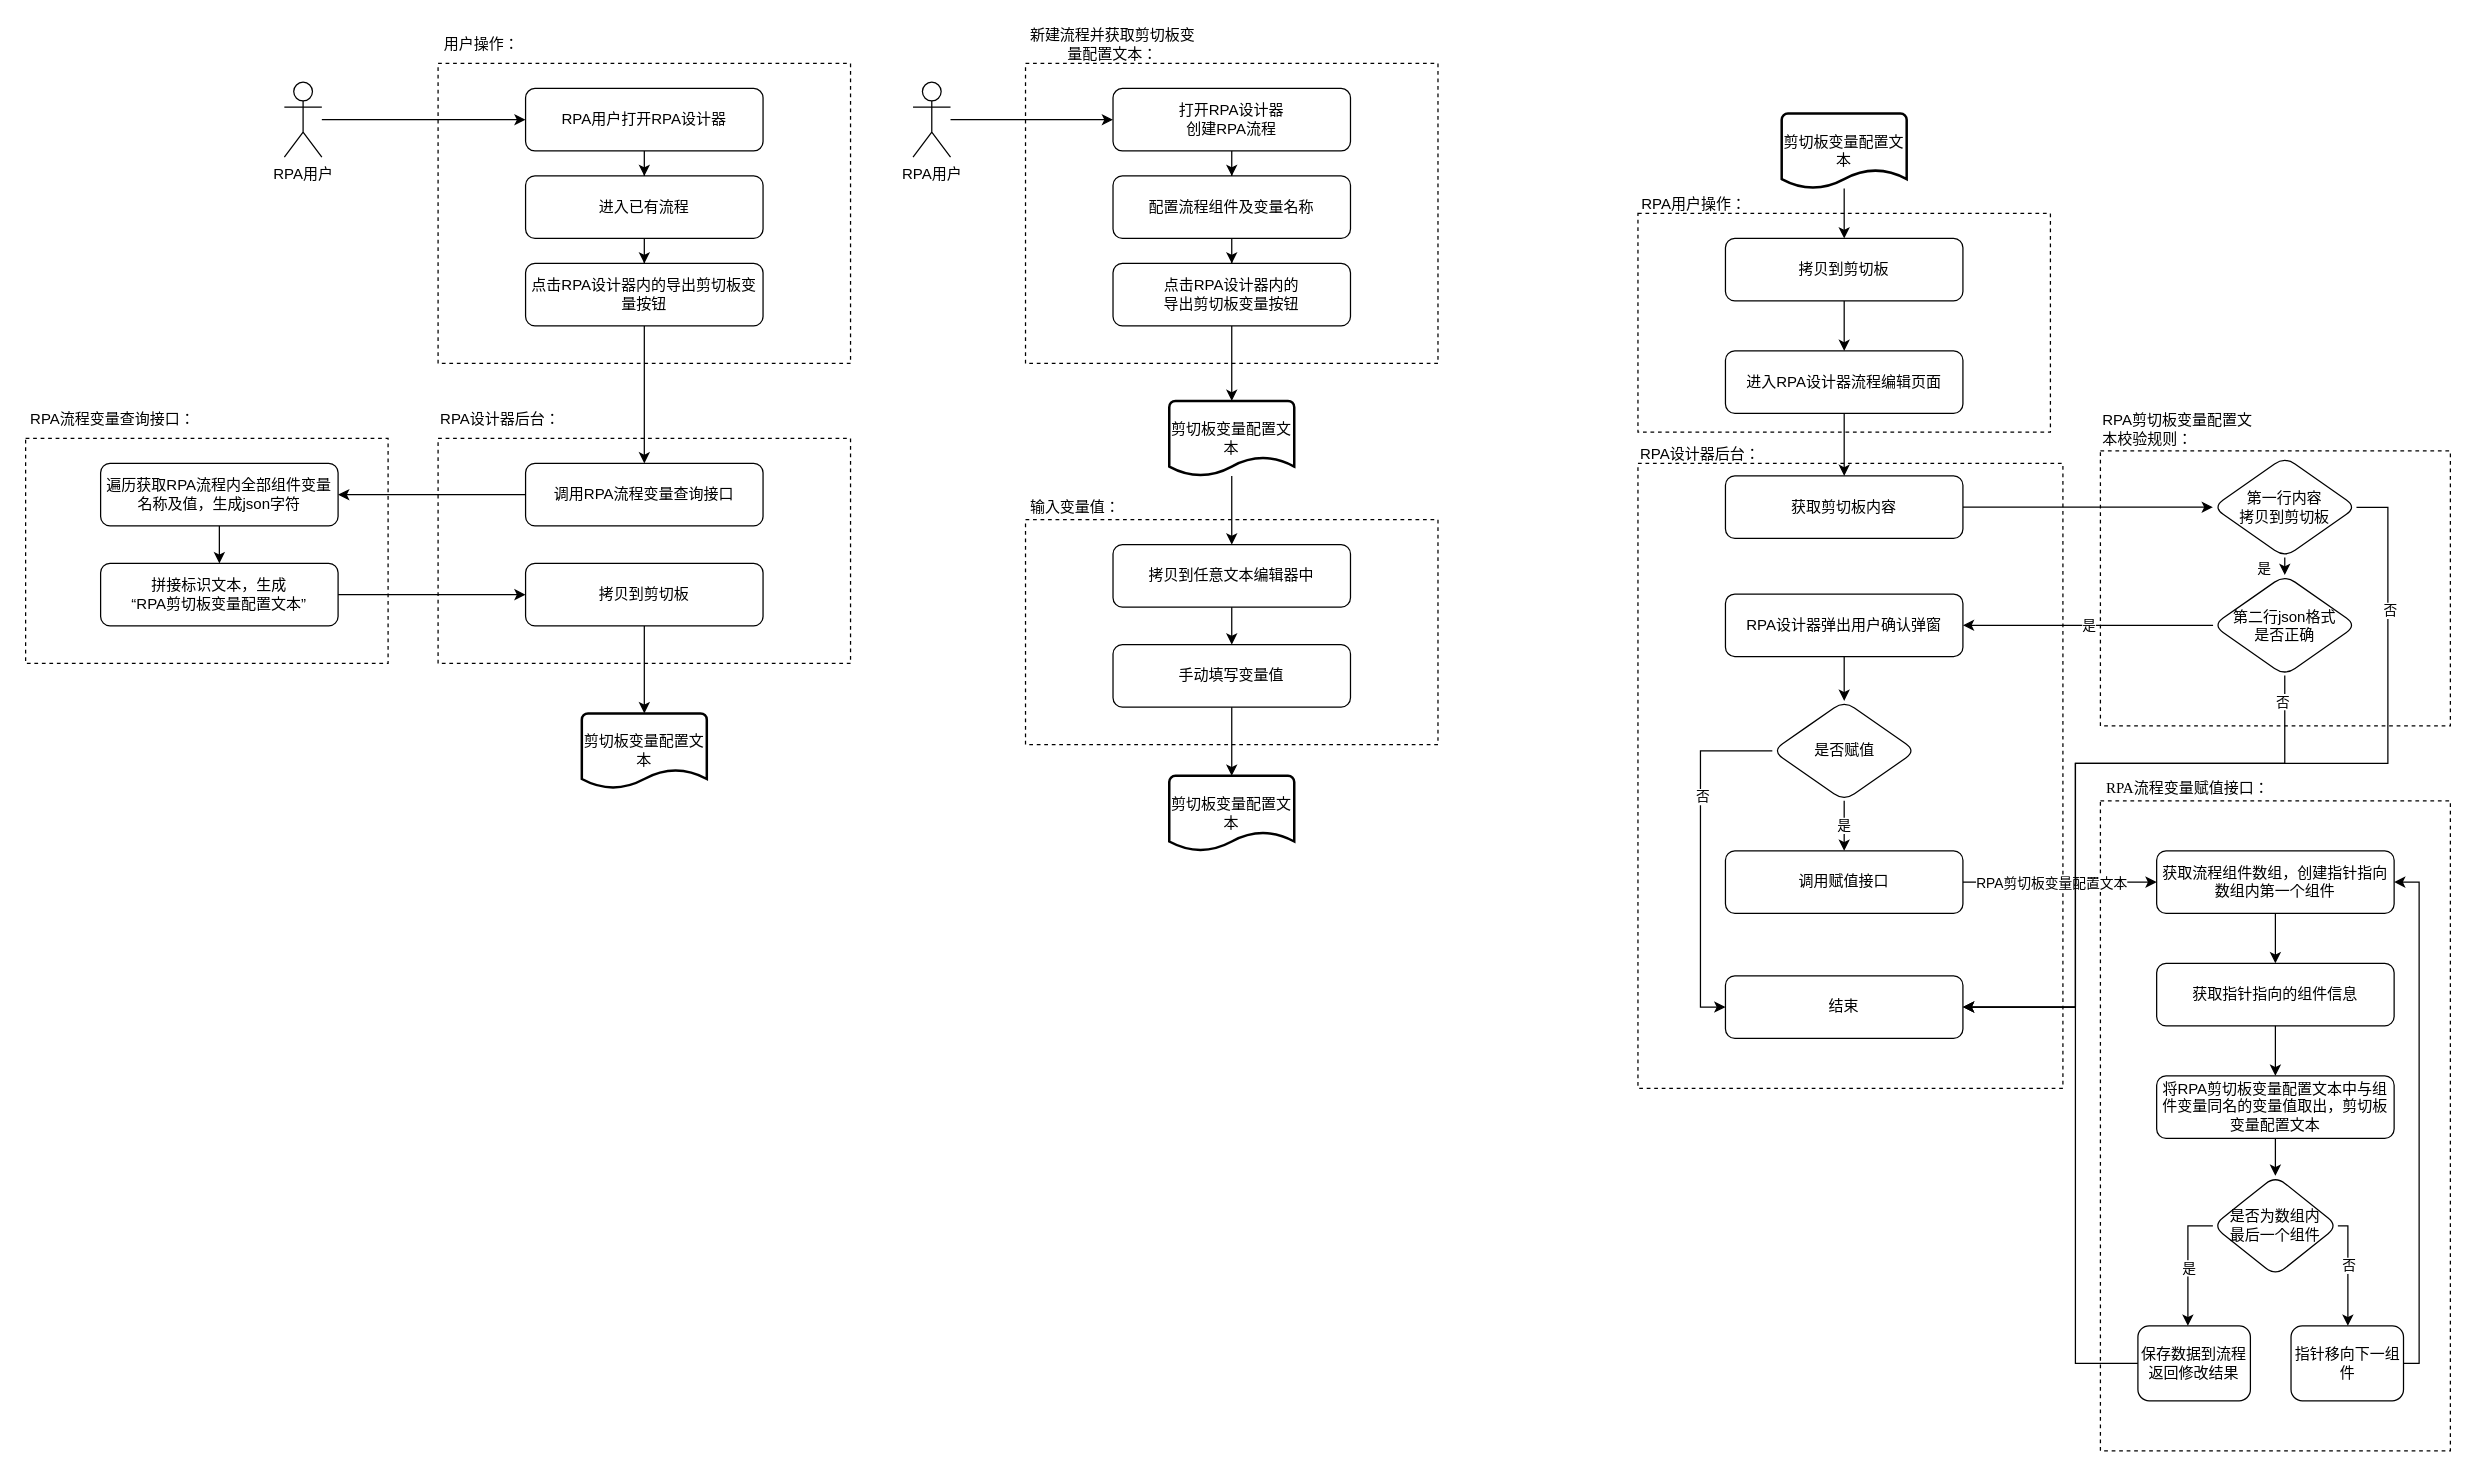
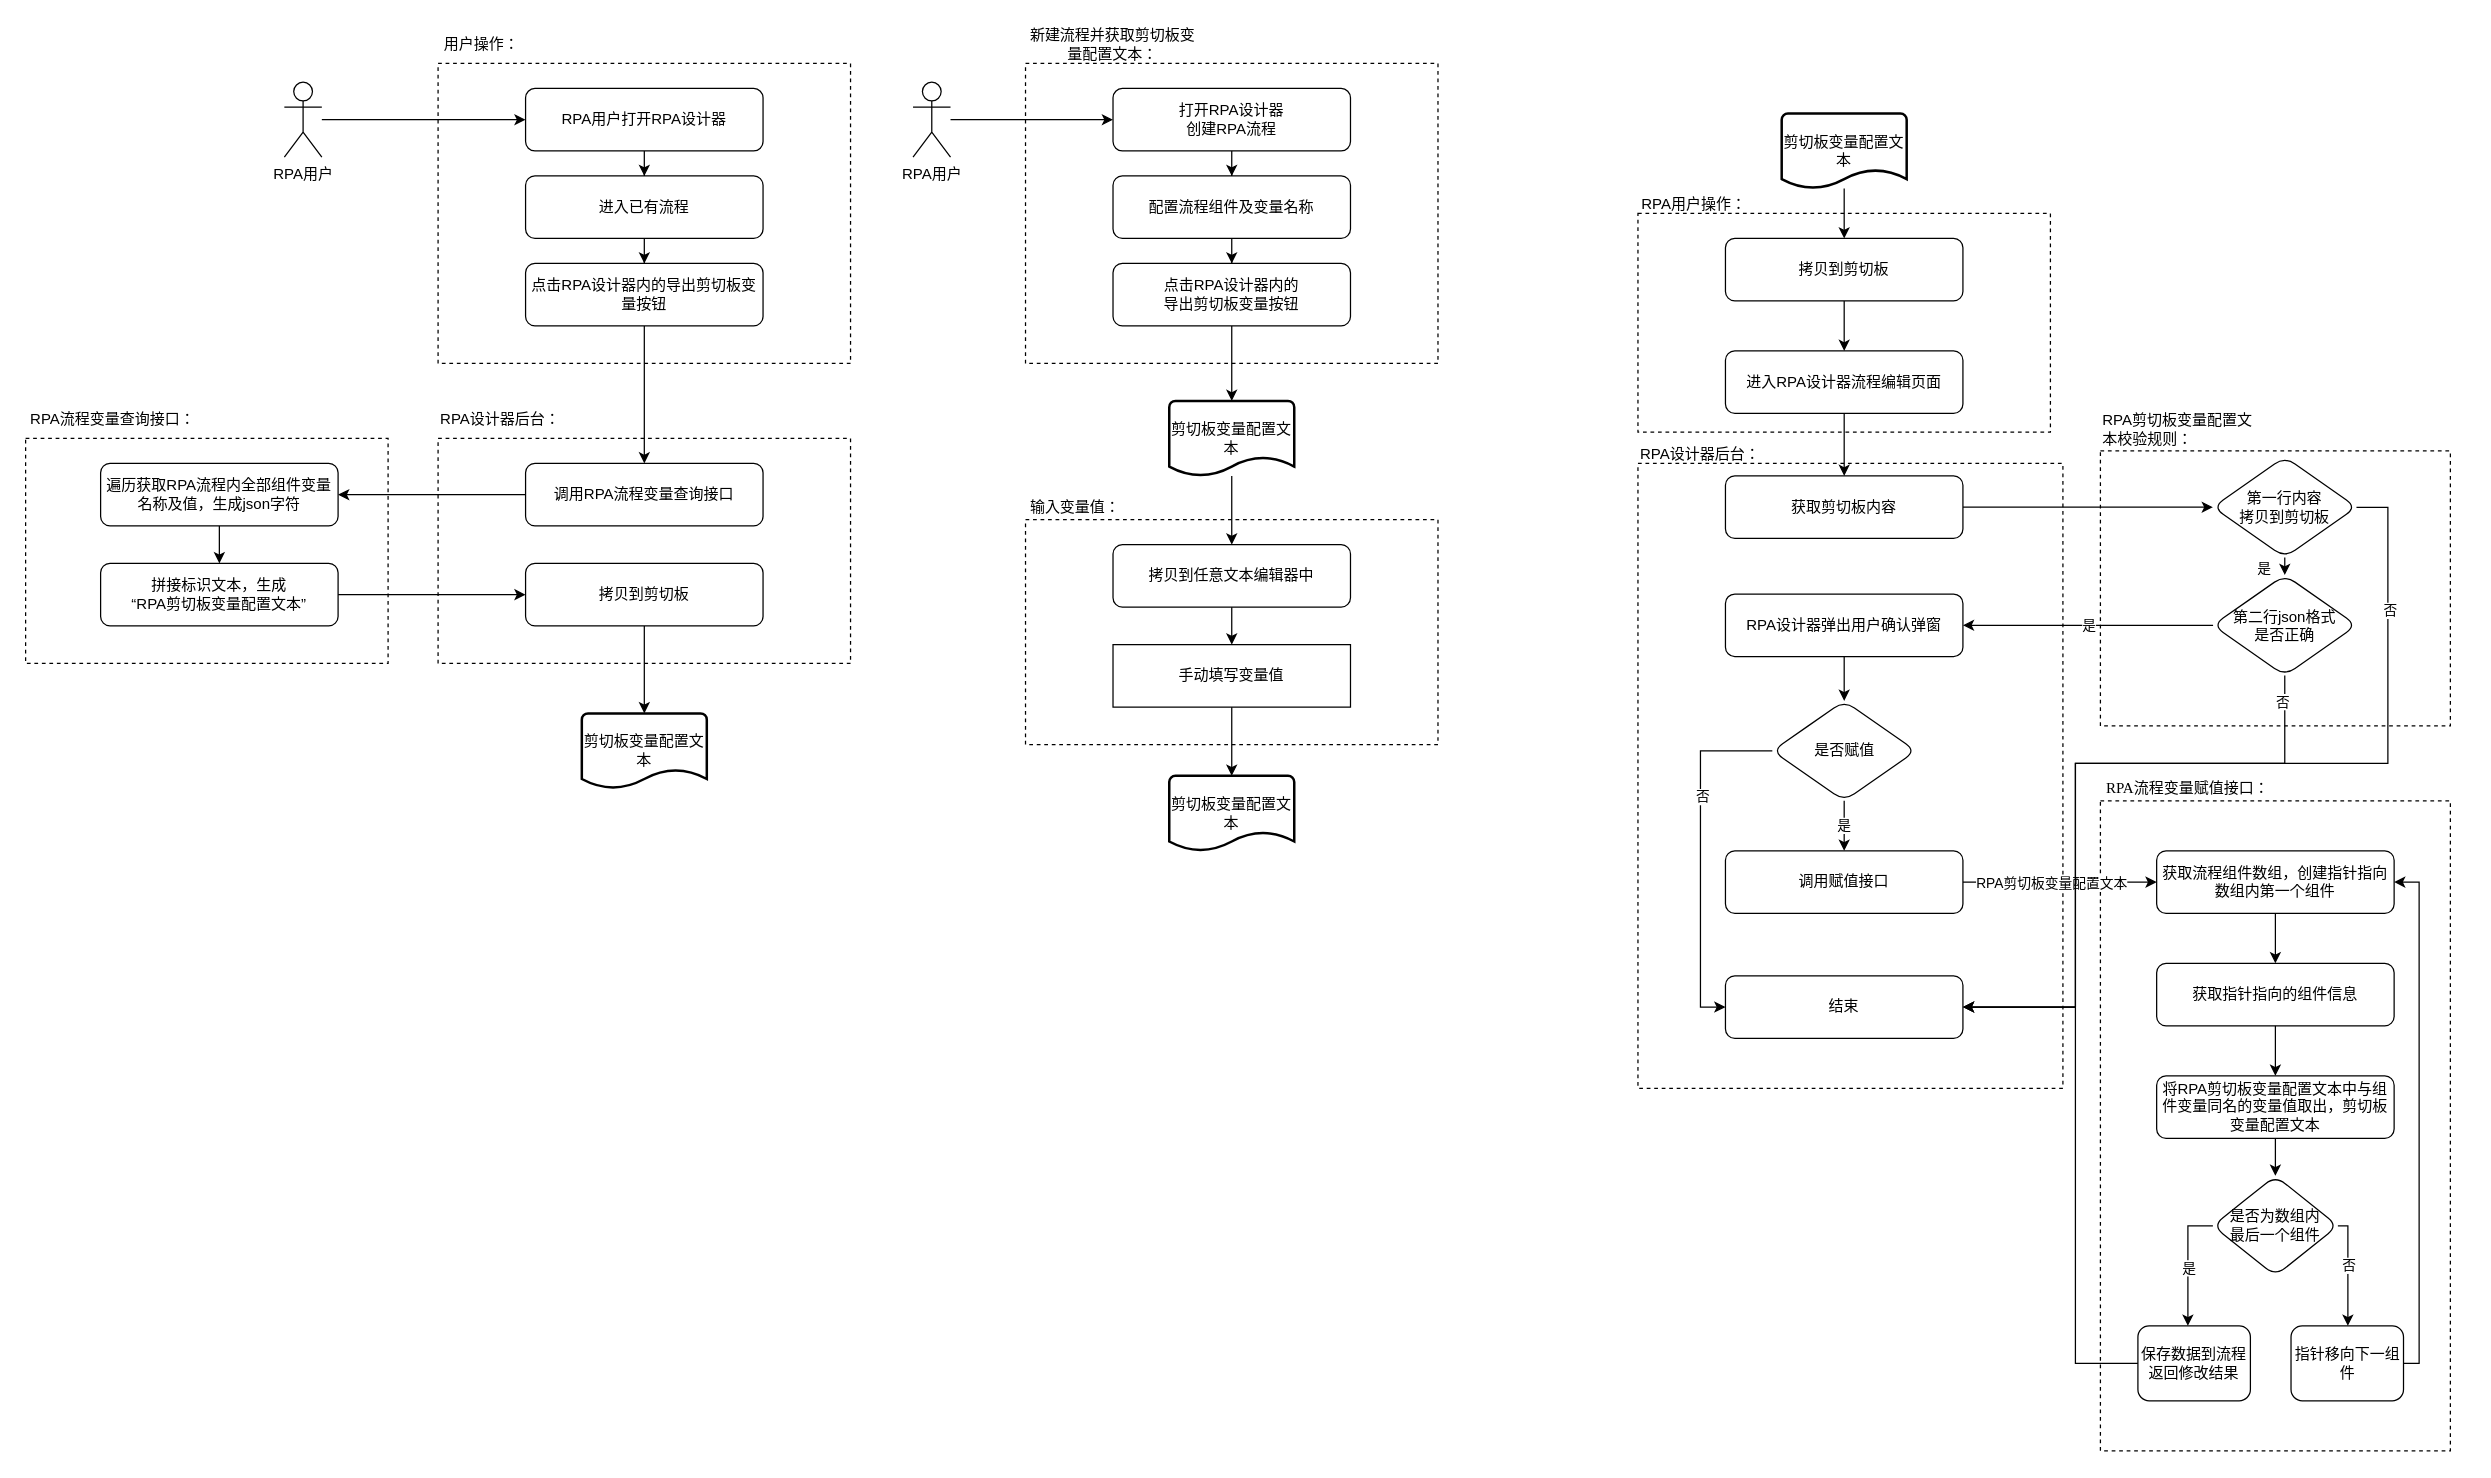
- <mxCell id="45" value="手动填写变量值" style="rounded=1;whiteSpace=wrap;html=1;" vertex="1" parent="42"><mxGeometry x="70" y="100" width="190" height="50" as="geometry" /></mxCell>
+ <mxCell id="45" value="手动填写变量值" style="whiteSpace=wrap;html=1;rounded=0;" vertex="1" parent="42"><mxGeometry x="70" y="100" width="190" height="50" as="geometry" /></mxCell>
